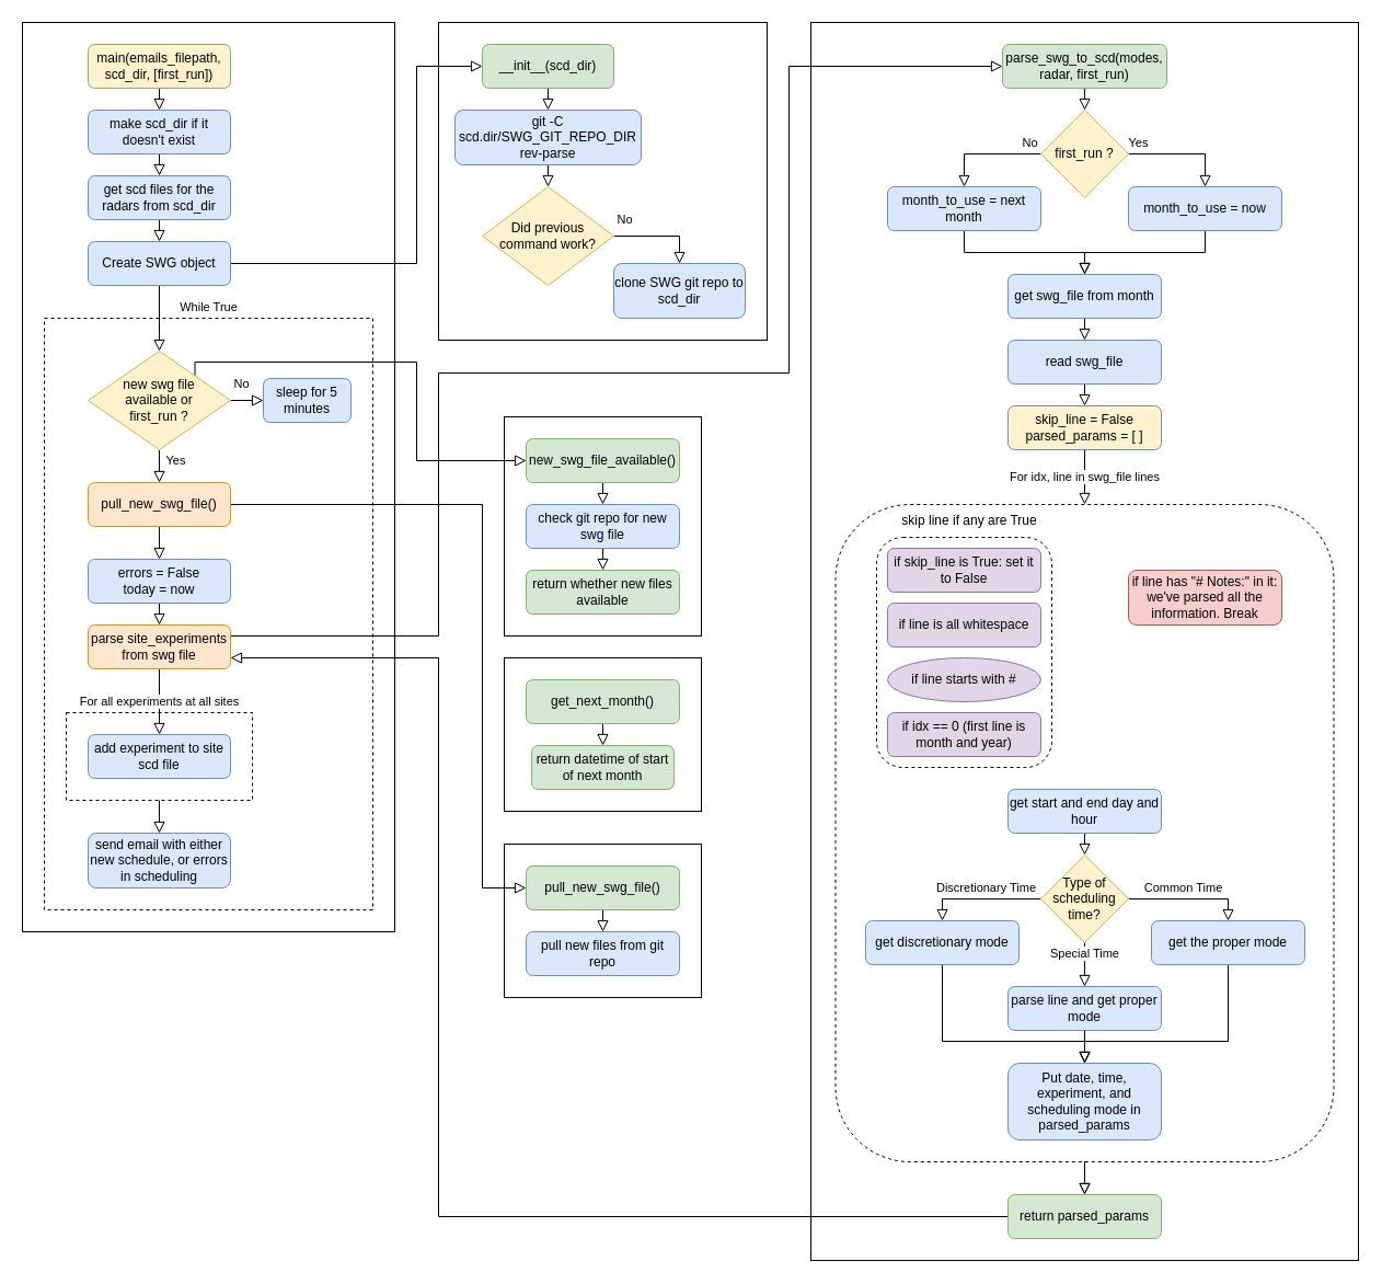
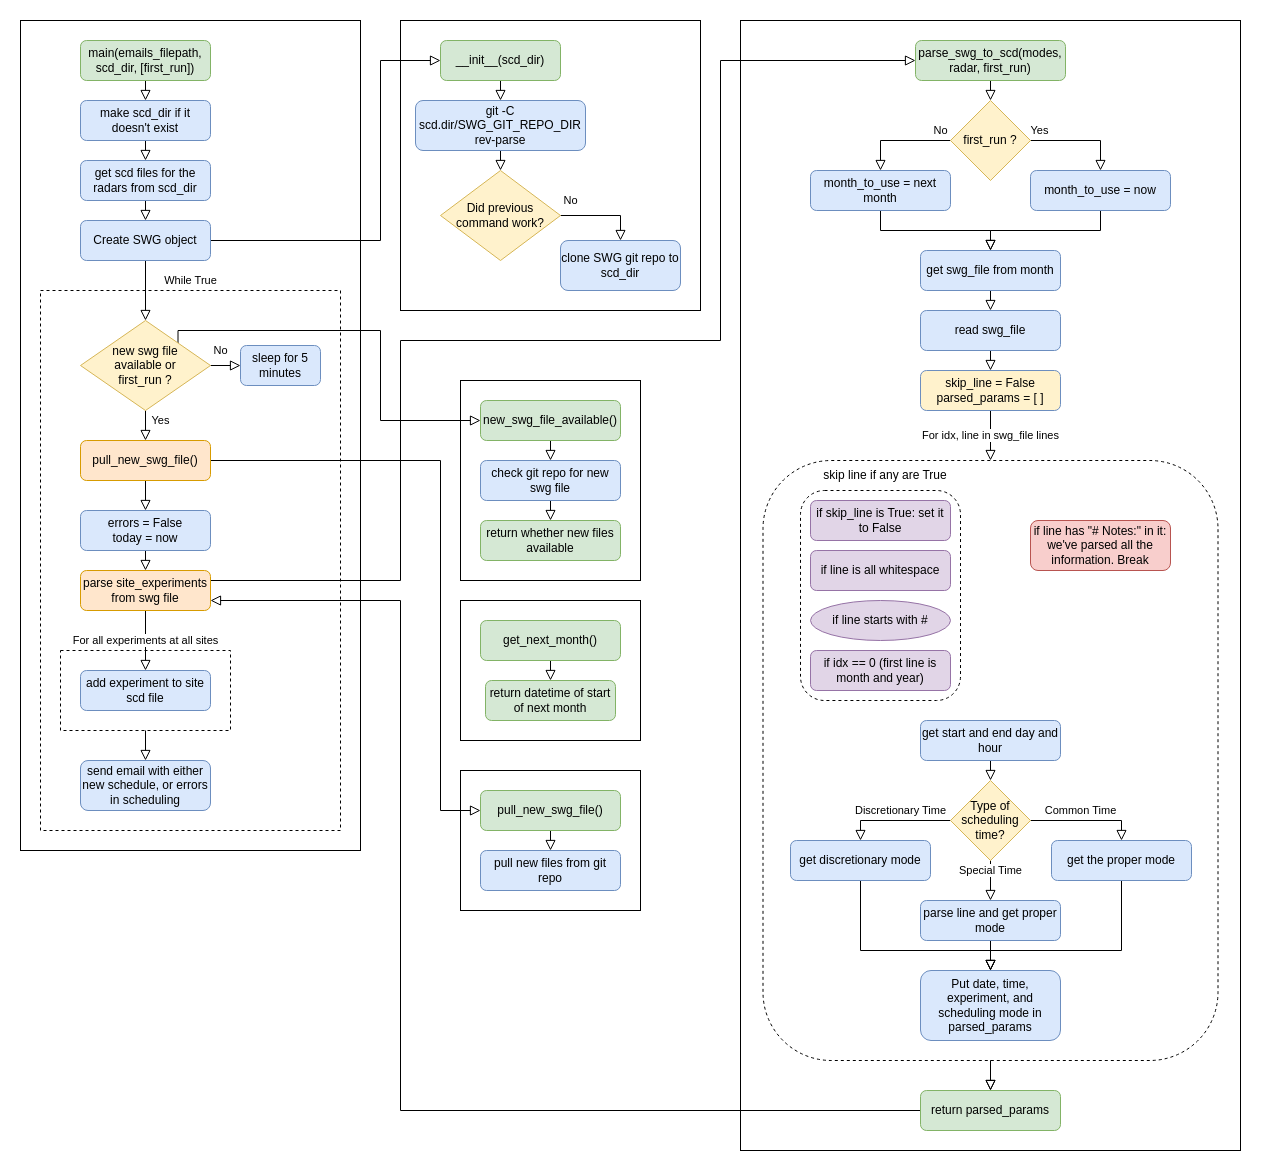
- <mxCell id="70" value="main(emails_filepath, scd_dir, [first_run])" style="rounded=1;whiteSpace=wrap;html=1;fillColor=#fff2cc;strokeColor=#82b366;" parent="1" vertex="1"><mxGeometry x="80" y="40" width="130" height="40" as="geometry" /></mxCell>
+ <mxCell id="70" value="main(emails_filepath, scd_dir, [first_run])" style="rounded=1;whiteSpace=wrap;html=1;fillColor=#d5e8d4;strokeColor=#82b366;" parent="1" vertex="1"><mxGeometry x="80" y="40" width="130" height="40" as="geometry" /></mxCell>
